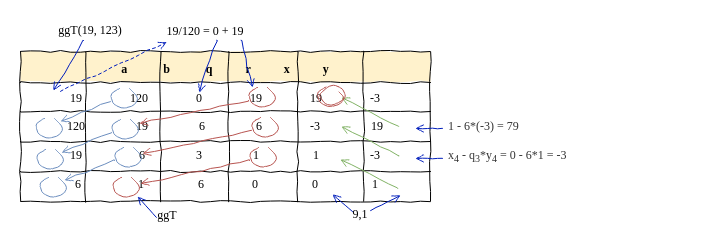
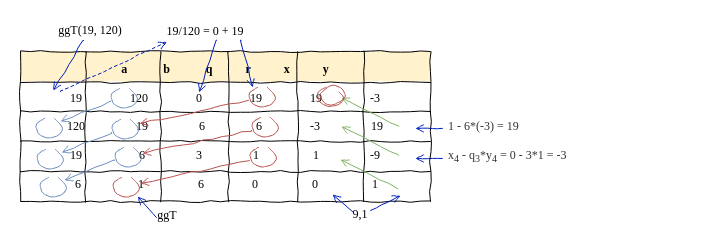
- <mxCell id="32" value="ggT(19, 123)" style="text;html=1;strokeColor=none;fillColor=none;align=center;verticalAlign=middle;whiteSpace=wrap;rounded=0;comic=1;fontFamily=Comic Sans MS;" parent="1" vertex="1"><mxGeometry x="50" y="20" width="80" height="20" as="geometry" /></mxCell>
+ <mxCell id="32" value="ggT(19, 120)" style="text;html=1;strokeColor=none;fillColor=none;align=center;verticalAlign=middle;whiteSpace=wrap;rounded=0;comic=1;fontFamily=Comic Sans MS;" parent="1" vertex="1"><mxGeometry x="50" y="20" width="80" height="20" as="geometry" /></mxCell>
- <mxCell id="3" value="&lt;font face=&quot;Comic Sans MS&quot;&gt;&lt;b&gt;&amp;nbsp;a&amp;nbsp; &amp;nbsp; &amp;nbsp; &amp;nbsp; &amp;nbsp; &amp;nbsp; b&amp;nbsp; &amp;nbsp; &amp;nbsp; &amp;nbsp; &amp;nbsp; &amp;nbsp; q&amp;nbsp; &amp;nbsp; &amp;nbsp; &amp;nbsp; &amp;nbsp; &amp;nbsp;r&amp;nbsp; &amp;nbsp; &amp;nbsp; &amp;nbsp; &amp;nbsp; &amp;nbsp;x&amp;nbsp; &amp;nbsp; &amp;nbsp; &amp;nbsp; &amp;nbsp; &amp;nbsp;y&amp;nbsp;&lt;/b&gt;&lt;br&gt;&lt;br&gt;19&amp;nbsp; &amp;nbsp; &amp;nbsp; &amp;nbsp; &amp;nbsp; &amp;nbsp; &amp;nbsp; &amp;nbsp;&amp;nbsp;120&amp;nbsp; &amp;nbsp; &amp;nbsp; &amp;nbsp; &amp;nbsp; &amp;nbsp; &amp;nbsp; &amp;nbsp;&amp;nbsp;0&amp;nbsp; &amp;nbsp; &amp;nbsp; &amp;nbsp; &amp;nbsp; &amp;nbsp; &amp;nbsp; &amp;nbsp;&amp;nbsp;19&amp;nbsp; &amp;nbsp; &amp;nbsp; &amp;nbsp; &amp;nbsp; &amp;nbsp; &amp;nbsp; &amp;nbsp;&amp;nbsp;19&amp;nbsp; &amp;nbsp; &amp;nbsp; &amp;nbsp; &amp;nbsp; &amp;nbsp; &amp;nbsp; &amp;nbsp;&amp;nbsp;-3&lt;br&gt;&lt;br&gt;&amp;nbsp;120&amp;nbsp; &amp;nbsp; &amp;nbsp; &amp;nbsp; &amp;nbsp; &amp;nbsp; &amp;nbsp; &amp;nbsp; &amp;nbsp;19&amp;nbsp; &amp;nbsp; &amp;nbsp; &amp;nbsp; &amp;nbsp; &amp;nbsp; &amp;nbsp; &amp;nbsp; &amp;nbsp;6&amp;nbsp; &amp;nbsp; &amp;nbsp; &amp;nbsp; &amp;nbsp; &amp;nbsp; &amp;nbsp; &amp;nbsp; &amp;nbsp;6&amp;nbsp; &amp;nbsp; &amp;nbsp; &amp;nbsp; &amp;nbsp; &amp;nbsp; &amp;nbsp; &amp;nbsp; -3&amp;nbsp; &amp;nbsp; &amp;nbsp; &amp;nbsp; &amp;nbsp; &amp;nbsp; &amp;nbsp; &amp;nbsp;&amp;nbsp;&amp;nbsp;19&amp;nbsp;&lt;br&gt;&amp;nbsp;&lt;br&gt;&amp;nbsp; 19&amp;nbsp; &amp;nbsp; &amp;nbsp; &amp;nbsp; &amp;nbsp; &amp;nbsp; &amp;nbsp; &amp;nbsp; &amp;nbsp; &amp;nbsp;6&amp;nbsp; &amp;nbsp; &amp;nbsp; &amp;nbsp; &amp;nbsp; &amp;nbsp; &amp;nbsp; &amp;nbsp; &amp;nbsp;3&amp;nbsp; &amp;nbsp; &amp;nbsp; &amp;nbsp; &amp;nbsp; &amp;nbsp; &amp;nbsp; &amp;nbsp; &amp;nbsp;1&amp;nbsp; &amp;nbsp; &amp;nbsp; &amp;nbsp; &amp;nbsp; &amp;nbsp; &amp;nbsp; &amp;nbsp; &amp;nbsp; 1&amp;nbsp; &amp;nbsp; &amp;nbsp; &amp;nbsp; &amp;nbsp; &amp;nbsp; &amp;nbsp; &amp;nbsp;&amp;nbsp;&amp;nbsp;-3&amp;nbsp;&amp;nbsp;&lt;br&gt;&lt;br&gt;&amp;nbsp;6&amp;nbsp; &amp;nbsp; &amp;nbsp; &amp;nbsp; &amp;nbsp; &amp;nbsp; &amp;nbsp; &amp;nbsp; &amp;nbsp; &amp;nbsp;1&amp;nbsp; &amp;nbsp; &amp;nbsp; &amp;nbsp; &amp;nbsp; &amp;nbsp; &amp;nbsp; &amp;nbsp; &amp;nbsp; 6&amp;nbsp; &amp;nbsp; &amp;nbsp; &amp;nbsp; &amp;nbsp; &amp;nbsp; &amp;nbsp; &amp;nbsp; 0&amp;nbsp; &amp;nbsp; &amp;nbsp; &amp;nbsp; &amp;nbsp; &amp;nbsp; &amp;nbsp; &amp;nbsp; &amp;nbsp; 0&amp;nbsp; &amp;nbsp; &amp;nbsp; &amp;nbsp; &amp;nbsp; &amp;nbsp; &amp;nbsp; &amp;nbsp; &amp;nbsp;&amp;nbsp;1&lt;/font&gt;" style="rounded=0;whiteSpace=wrap;html=1;comic=1;fillColor=none;" parent="1" vertex="1"><mxGeometry x="20" y="51" width="410" height="150" as="geometry" /></mxCell>
+ <mxCell id="3" value="&lt;font face=&quot;Comic Sans MS&quot;&gt;&lt;b&gt;&amp;nbsp;a&amp;nbsp; &amp;nbsp; &amp;nbsp; &amp;nbsp; &amp;nbsp; &amp;nbsp; b&amp;nbsp; &amp;nbsp; &amp;nbsp; &amp;nbsp; &amp;nbsp; &amp;nbsp; q&amp;nbsp; &amp;nbsp; &amp;nbsp; &amp;nbsp; &amp;nbsp; &amp;nbsp;r&amp;nbsp; &amp;nbsp; &amp;nbsp; &amp;nbsp; &amp;nbsp; &amp;nbsp;x&amp;nbsp; &amp;nbsp; &amp;nbsp; &amp;nbsp; &amp;nbsp; &amp;nbsp;y&amp;nbsp;&lt;/b&gt;&lt;br&gt;&lt;br&gt;19&amp;nbsp; &amp;nbsp; &amp;nbsp; &amp;nbsp; &amp;nbsp; &amp;nbsp; &amp;nbsp; &amp;nbsp;&amp;nbsp;120&amp;nbsp; &amp;nbsp; &amp;nbsp; &amp;nbsp; &amp;nbsp; &amp;nbsp; &amp;nbsp; &amp;nbsp;&amp;nbsp;0&amp;nbsp; &amp;nbsp; &amp;nbsp; &amp;nbsp; &amp;nbsp; &amp;nbsp; &amp;nbsp; &amp;nbsp;&amp;nbsp;19&amp;nbsp; &amp;nbsp; &amp;nbsp; &amp;nbsp; &amp;nbsp; &amp;nbsp; &amp;nbsp; &amp;nbsp;&amp;nbsp;19&amp;nbsp; &amp;nbsp; &amp;nbsp; &amp;nbsp; &amp;nbsp; &amp;nbsp; &amp;nbsp; &amp;nbsp;&amp;nbsp;-3&lt;br&gt;&lt;br&gt;&amp;nbsp;120&amp;nbsp; &amp;nbsp; &amp;nbsp; &amp;nbsp; &amp;nbsp; &amp;nbsp; &amp;nbsp; &amp;nbsp; &amp;nbsp;19&amp;nbsp; &amp;nbsp; &amp;nbsp; &amp;nbsp; &amp;nbsp; &amp;nbsp; &amp;nbsp; &amp;nbsp; &amp;nbsp;6&amp;nbsp; &amp;nbsp; &amp;nbsp; &amp;nbsp; &amp;nbsp; &amp;nbsp; &amp;nbsp; &amp;nbsp; &amp;nbsp;6&amp;nbsp; &amp;nbsp; &amp;nbsp; &amp;nbsp; &amp;nbsp; &amp;nbsp; &amp;nbsp; &amp;nbsp; -3&amp;nbsp; &amp;nbsp; &amp;nbsp; &amp;nbsp; &amp;nbsp; &amp;nbsp; &amp;nbsp; &amp;nbsp;&amp;nbsp;&amp;nbsp;19&amp;nbsp;&lt;br&gt;&amp;nbsp;&lt;br&gt;&amp;nbsp; 19&amp;nbsp; &amp;nbsp; &amp;nbsp; &amp;nbsp; &amp;nbsp; &amp;nbsp; &amp;nbsp; &amp;nbsp; &amp;nbsp; &amp;nbsp;6&amp;nbsp; &amp;nbsp; &amp;nbsp; &amp;nbsp; &amp;nbsp; &amp;nbsp; &amp;nbsp; &amp;nbsp; &amp;nbsp;3&amp;nbsp; &amp;nbsp; &amp;nbsp; &amp;nbsp; &amp;nbsp; &amp;nbsp; &amp;nbsp; &amp;nbsp; &amp;nbsp;1&amp;nbsp; &amp;nbsp; &amp;nbsp; &amp;nbsp; &amp;nbsp; &amp;nbsp; &amp;nbsp; &amp;nbsp; &amp;nbsp; 1&amp;nbsp; &amp;nbsp; &amp;nbsp; &amp;nbsp; &amp;nbsp; &amp;nbsp; &amp;nbsp; &amp;nbsp;&amp;nbsp;&amp;nbsp;-9&amp;nbsp;&amp;nbsp;&lt;br&gt;&lt;br&gt;&amp;nbsp;6&amp;nbsp; &amp;nbsp; &amp;nbsp; &amp;nbsp; &amp;nbsp; &amp;nbsp; &amp;nbsp; &amp;nbsp; &amp;nbsp; &amp;nbsp;1&amp;nbsp; &amp;nbsp; &amp;nbsp; &amp;nbsp; &amp;nbsp; &amp;nbsp; &amp;nbsp; &amp;nbsp; &amp;nbsp; 6&amp;nbsp; &amp;nbsp; &amp;nbsp; &amp;nbsp; &amp;nbsp; &amp;nbsp; &amp;nbsp; &amp;nbsp; 0&amp;nbsp; &amp;nbsp; &amp;nbsp; &amp;nbsp; &amp;nbsp; &amp;nbsp; &amp;nbsp; &amp;nbsp; &amp;nbsp; 0&amp;nbsp; &amp;nbsp; &amp;nbsp; &amp;nbsp; &amp;nbsp; &amp;nbsp; &amp;nbsp; &amp;nbsp; &amp;nbsp;&amp;nbsp;1&lt;/font&gt;" style="rounded=0;whiteSpace=wrap;html=1;comic=1;fillColor=none;" parent="1" vertex="1"><mxGeometry x="20" y="51" width="410" height="150" as="geometry" /></mxCell>
- <mxCell id="43" value="&lt;span style=&quot;color: rgb(51, 51, 51); font-size: 12px; white-space: pre-wrap;&quot;&gt;1 - 6*(-3) = 79&lt;/span&gt;" style="text;html=1;strokeColor=none;fillColor=none;align=left;verticalAlign=middle;whiteSpace=wrap;rounded=0;comic=1;fontFamily=Comic Sans MS;fontSize=12;fontColor=#ffffff;labelBackgroundColor=none;" parent="1" vertex="1"><mxGeometry x="446" y="116" width="180" height="20" as="geometry" /></mxCell>
+ <mxCell id="43" value="&lt;span style=&quot;color: rgb(51, 51, 51); font-size: 12px; white-space: pre-wrap;&quot;&gt;1 - 6*(-3) = 19&lt;/span&gt;" style="text;html=1;strokeColor=none;fillColor=none;align=left;verticalAlign=middle;whiteSpace=wrap;rounded=0;comic=1;fontFamily=Comic Sans MS;fontSize=12;fontColor=#ffffff;labelBackgroundColor=none;" parent="1" vertex="1"><mxGeometry x="446" y="116" width="180" height="20" as="geometry" /></mxCell>
- <mxCell id="41" value="&lt;span style=&quot;color: rgb(51 , 51 , 51) ; font-size: 12px ; white-space: pre-wrap&quot;&gt;x&lt;sub&gt;4&lt;/sub&gt; - q&lt;sub&gt;3&lt;/sub&gt;*y&lt;sub&gt;4&lt;/sub&gt; = 0 - 6*1 = -3&lt;/span&gt;" style="text;html=1;strokeColor=none;fillColor=none;align=left;verticalAlign=middle;whiteSpace=wrap;rounded=0;comic=1;fontFamily=Comic Sans MS;fontSize=12;labelBackgroundColor=none;" parent="1" vertex="1"><mxGeometry x="446" y="146" width="234" height="20" as="geometry" /></mxCell>
+ <mxCell id="41" value="&lt;span style=&quot;color: rgb(51 , 51 , 51) ; font-size: 12px ; white-space: pre-wrap&quot;&gt;x&lt;sub&gt;4&lt;/sub&gt; - q&lt;sub&gt;3&lt;/sub&gt;*y&lt;sub&gt;4&lt;/sub&gt; = 0 - 3*1 = -3&lt;/span&gt;" style="text;html=1;strokeColor=none;fillColor=none;align=left;verticalAlign=middle;whiteSpace=wrap;rounded=0;comic=1;fontFamily=Comic Sans MS;fontSize=12;labelBackgroundColor=none;" parent="1" vertex="1"><mxGeometry x="446" y="146" width="234" height="20" as="geometry" /></mxCell>
